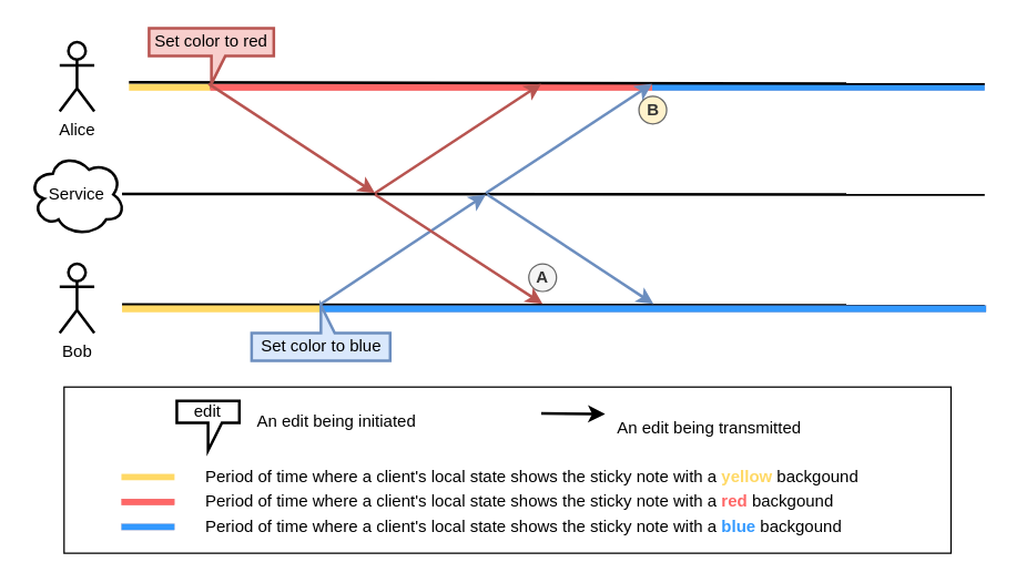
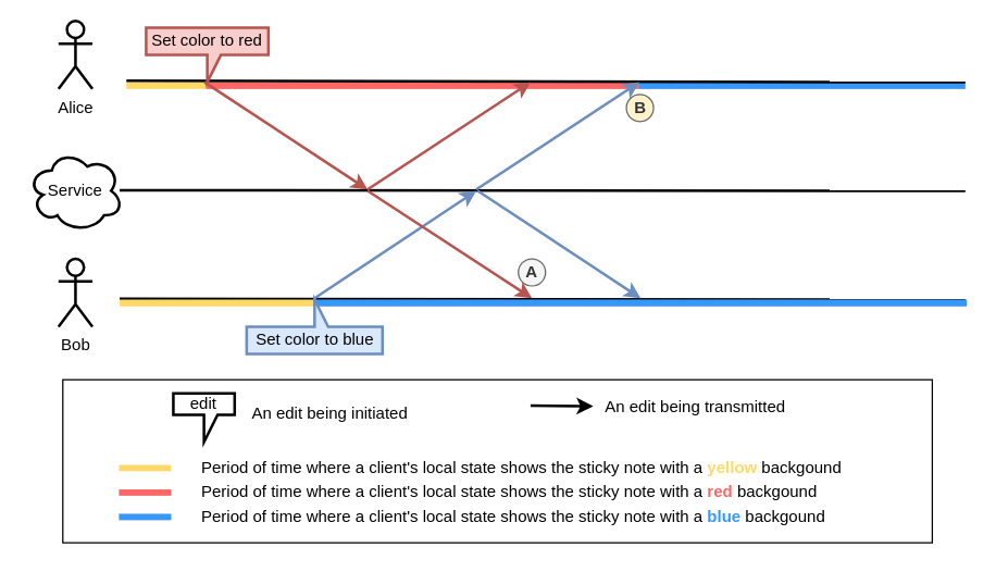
- <mxCell id="21" value="&lt;div&gt;Alice&lt;/div&gt;" style="shape=umlActor;verticalLabelPosition=bottom;verticalAlign=top;html=1;outlineConnect=0;strokeWidth=2;" parent="1" vertex="1"><mxGeometry x="42.5" y="30" width="25" height="50" as="geometry" /></mxCell>
+ <mxCell id="21" value="&lt;div&gt;Alice&lt;/div&gt;" style="shape=umlActor;verticalLabelPosition=bottom;verticalAlign=top;html=1;outlineConnect=0;strokeWidth=2;" parent="1" vertex="1"><mxGeometry x="42.5" y="15" width="25" height="50" as="geometry" /></mxCell>
- <mxCell id="11" value="An edit being transmitted" style="text;html=1;align=center;verticalAlign=middle;resizable=0;points=[];autosize=1;strokeWidth=2;" parent="3" vertex="1"><mxGeometry x="349.395" y="10.316" width="150" height="20" as="geometry" /></mxCell>
+ <mxCell id="11" value="An edit being transmitted" style="text;html=1;align=center;verticalAlign=middle;resizable=0;points=[];autosize=1;strokeWidth=2;" parent="3" vertex="1"><mxGeometry x="349.395" y="0.316" width="150" height="20" as="geometry" /></mxCell>
